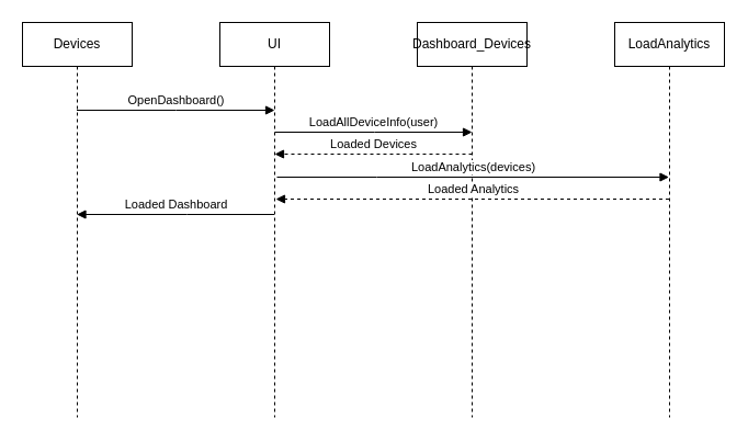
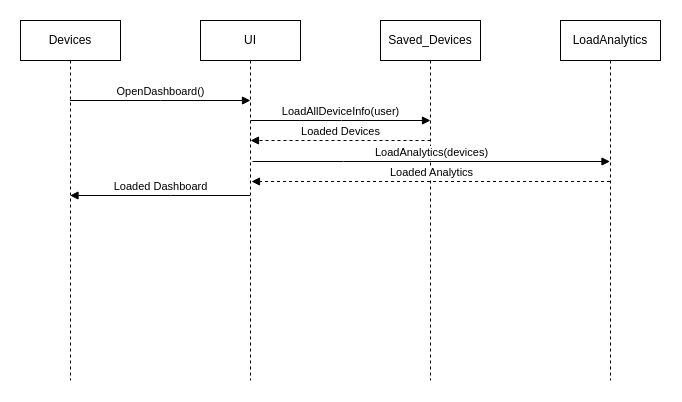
- <mxCell id="6" value="Dashboard_Devices" style="shape=umlLifeline;perimeter=lifelinePerimeter;whiteSpace=wrap;html=1;container=0;dropTarget=0;collapsible=0;recursiveResize=0;outlineConnect=0;portConstraint=eastwest;newEdgeStyle={&quot;edgeStyle&quot;:&quot;elbowEdgeStyle&quot;,&quot;elbow&quot;:&quot;vertical&quot;,&quot;curved&quot;:0,&quot;rounded&quot;:0};" vertex="1" parent="1"><mxGeometry x="380" y="20" width="100" height="360" as="geometry" /></mxCell>
+ <mxCell id="6" value="Saved_Devices" style="shape=umlLifeline;perimeter=lifelinePerimeter;whiteSpace=wrap;html=1;container=0;dropTarget=0;collapsible=0;recursiveResize=0;outlineConnect=0;portConstraint=eastwest;newEdgeStyle={&quot;edgeStyle&quot;:&quot;elbowEdgeStyle&quot;,&quot;elbow&quot;:&quot;vertical&quot;,&quot;curved&quot;:0,&quot;rounded&quot;:0};" vertex="1" parent="1"><mxGeometry x="380" y="20" width="100" height="360" as="geometry" /></mxCell>
